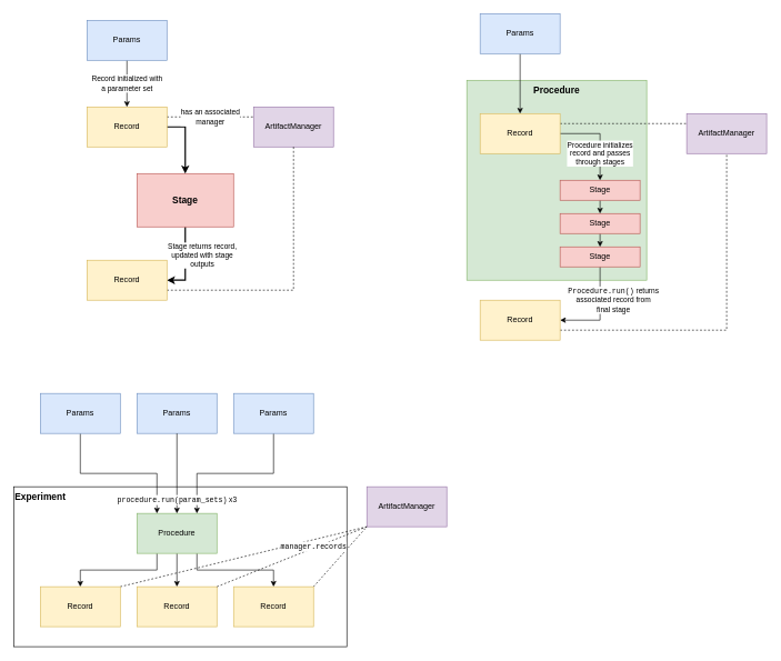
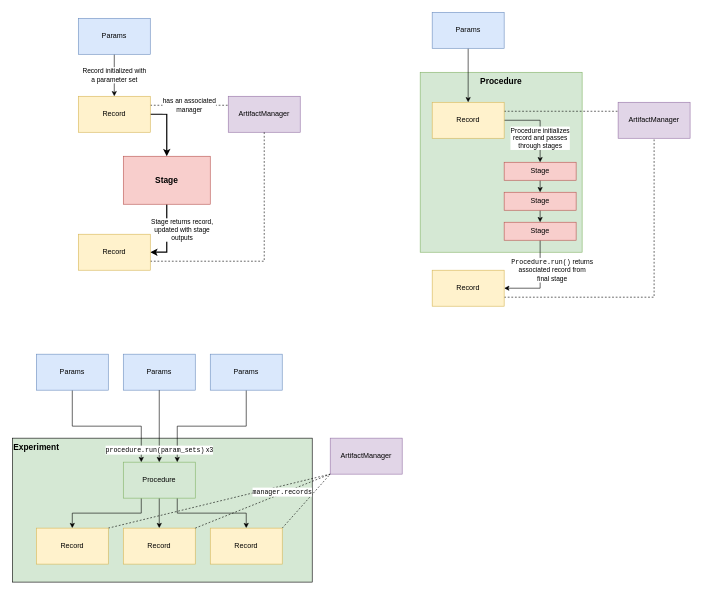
- <mxCell id="2" value="Experiment" style="rounded=0;whiteSpace=wrap;html=1;verticalAlign=top;align=left;fontStyle=1;fontSize=14;" parent="1" vertex="1"><mxGeometry x="20" y="730" width="500" height="240" as="geometry" /></mxCell>
+ <mxCell id="2" value="Experiment" style="rounded=0;whiteSpace=wrap;html=1;verticalAlign=top;align=left;fontStyle=1;fontSize=14;fillColor=#d5e8d4;" parent="1" vertex="1"><mxGeometry x="20" y="730" width="500" height="240" as="geometry" /></mxCell>
